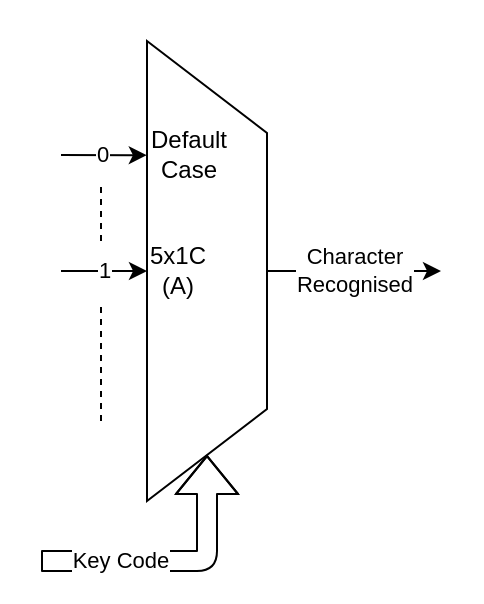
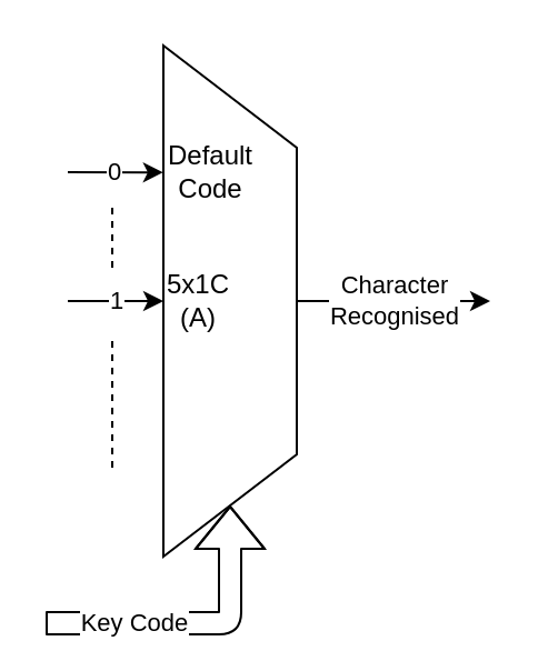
- <mxCell id="6" value="Default Case&lt;br&gt;" parent="1" vertex="1" style="text;html=1;strokeColor=none;fillColor=none;align=center;verticalAlign=middle;whiteSpace=wrap;rounded=0;"><mxGeometry as="geometry" height="20" width="57" y="67" x="66" /></mxCell>
+ <mxCell id="6" value="Default Code&lt;br&gt;" parent="1" vertex="1" style="text;html=1;strokeColor=none;fillColor=none;align=center;verticalAlign=middle;whiteSpace=wrap;rounded=0;"><mxGeometry as="geometry" height="20" width="57" y="67" x="66" /></mxCell>
